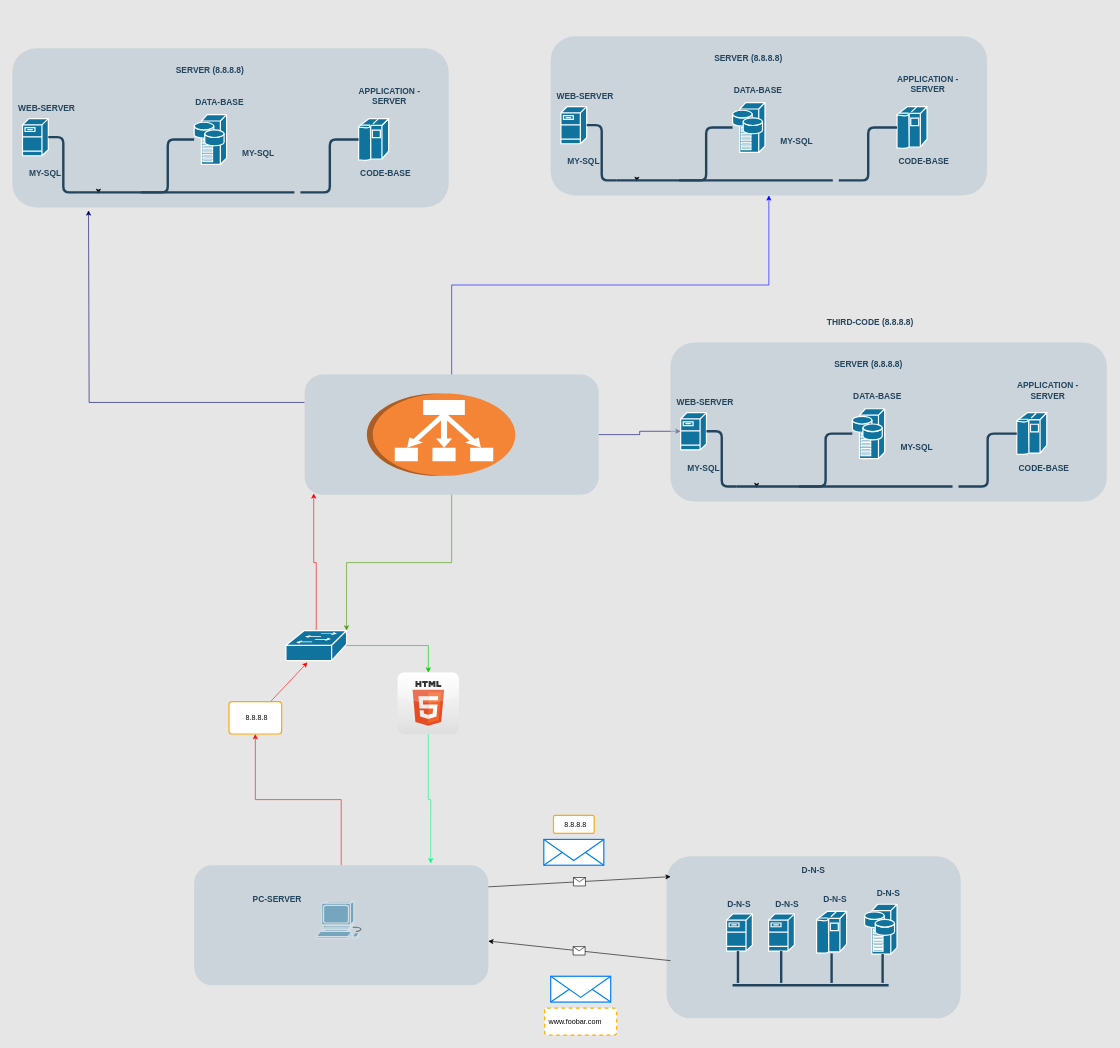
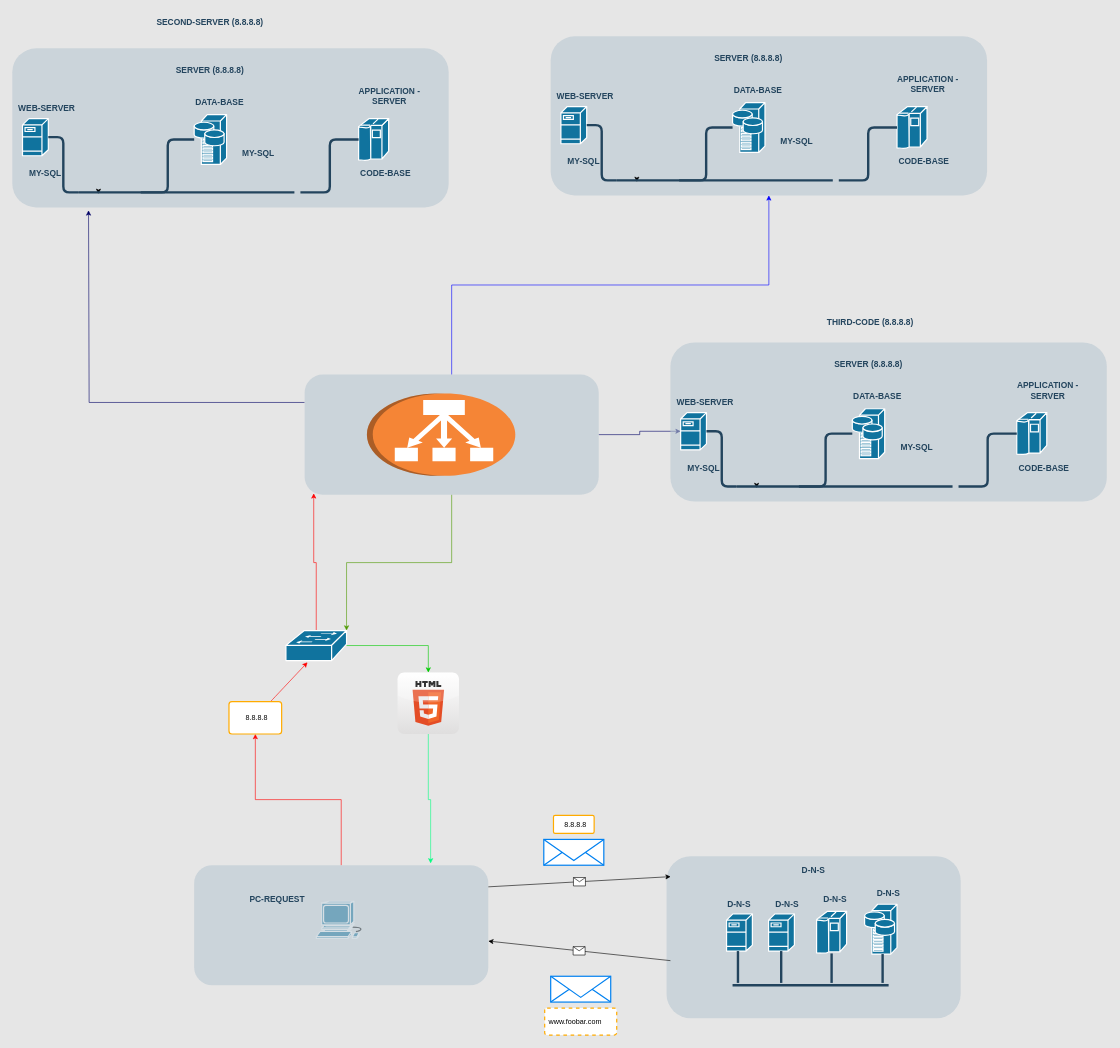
+ <mxCell id="90" value="&lt;font color=&quot;#23445d&quot;&gt;SECOND-SERVER (8.8.8.8)&lt;br&gt;&lt;/font&gt;" style="rounded=1;whiteSpace=wrap;html=1;strokeColor=none;fillColor=none;fontSize=14;fontColor=#742B21;align=center;fontStyle=1" parent="1" vertex="1"><mxGeometry x="237" y="20" width="225" height="34" as="geometry" /></mxCell>
- <mxCell id="35" value="&lt;font color=&quot;#23445d&quot;&gt;PC-SERVER&lt;br&gt;&lt;/font&gt;" style="rounded=1;whiteSpace=wrap;html=1;strokeColor=none;fillColor=none;fontSize=14;fontColor=#742B21;align=center;fontStyle=1" parent="1" vertex="1"><mxGeometry x="349" y="1481" width="225" height="34" as="geometry" /></mxCell>
+ <mxCell id="35" value="&lt;font color=&quot;#23445d&quot;&gt;PC-REQUEST&lt;br&gt;&lt;/font&gt;" style="rounded=1;whiteSpace=wrap;html=1;strokeColor=none;fillColor=none;fontSize=14;fontColor=#742B21;align=center;fontStyle=1" parent="1" vertex="1"><mxGeometry x="349" y="1481" width="225" height="34" as="geometry" /></mxCell>
